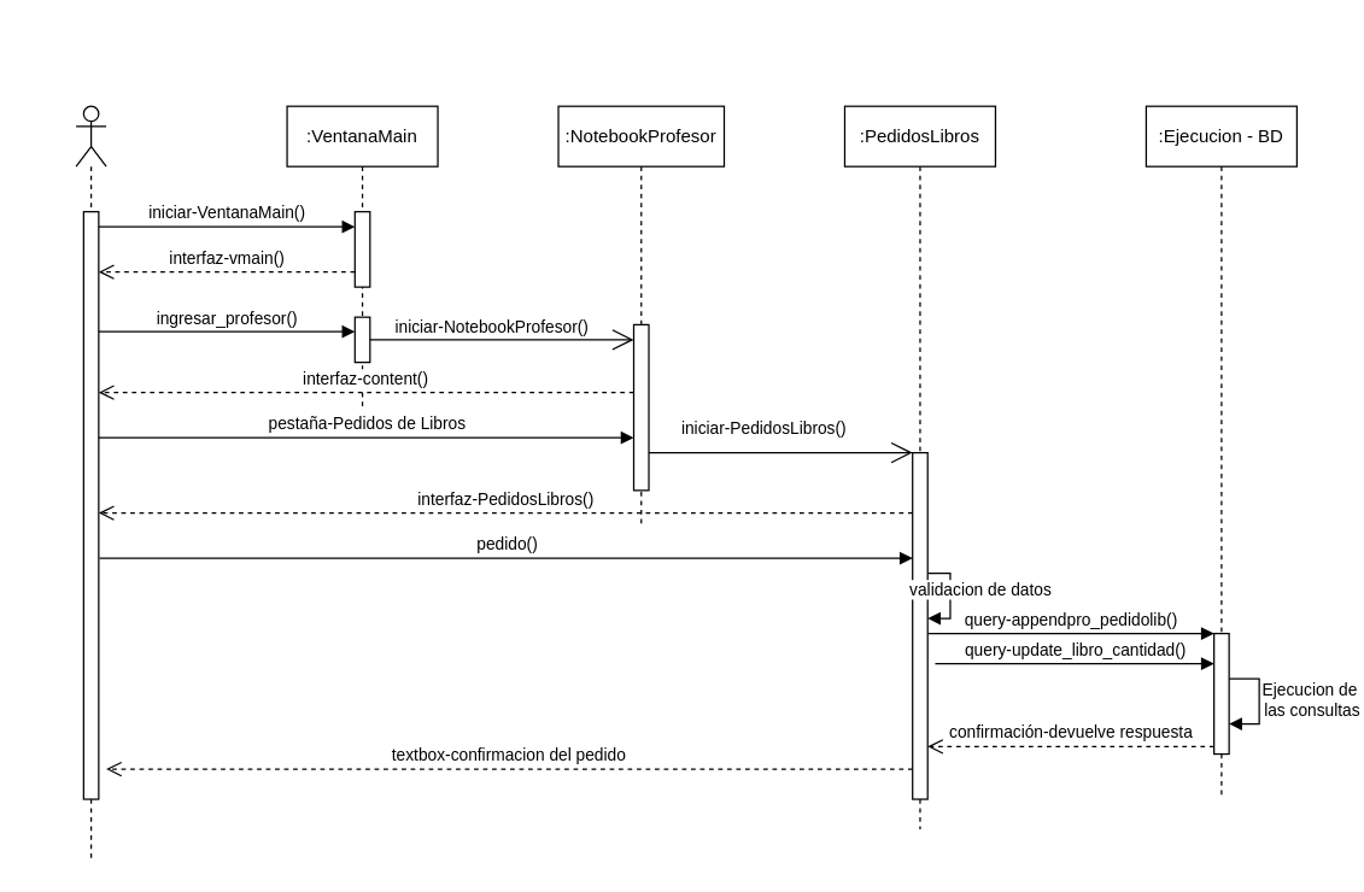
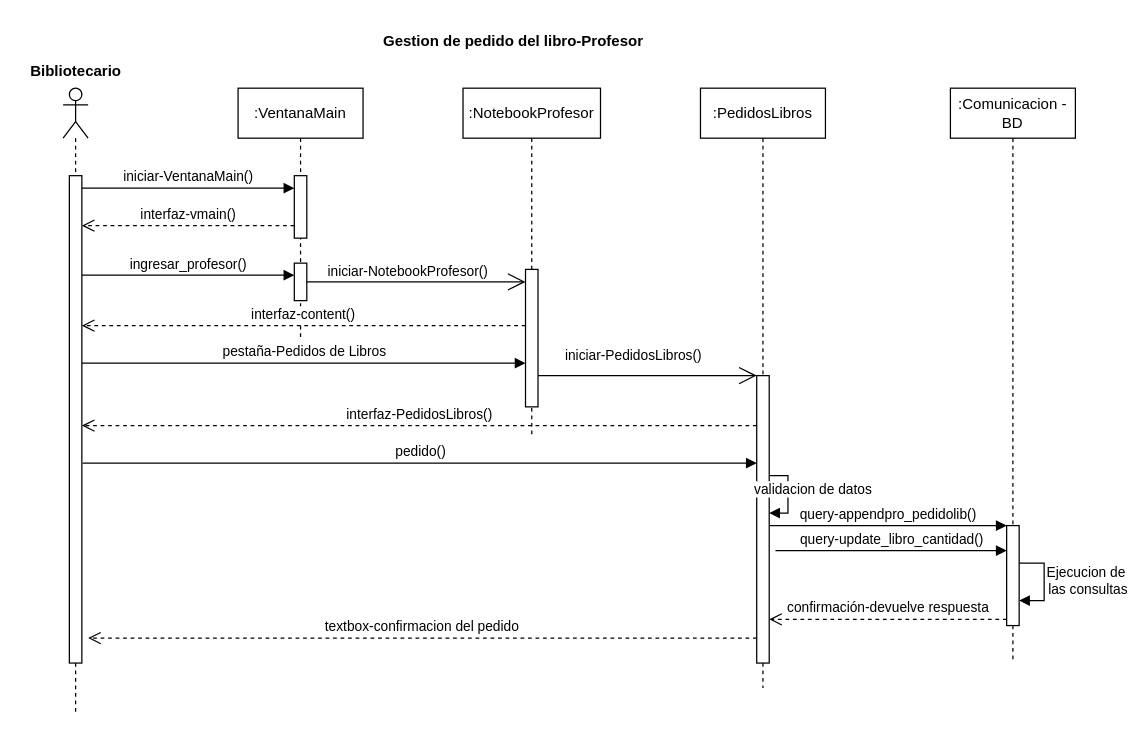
+ <mxCell id="9" value="Gestion de pedido del libro-Profesor" style="text;align=center;fontStyle=1;verticalAlign=middle;spacingLeft=3;spacingRight=3;strokeColor=none;rotatable=0;points=[[0,0.5],[1,0.5]];portConstraint=eastwest;html=1;" parent="1" vertex="1"><mxGeometry x="300" y="20" width="220" height="26" as="geometry" /></mxCell>
+ <mxCell id="31" value="Bibliotecario" style="text;align=center;fontStyle=1;verticalAlign=middle;spacingLeft=3;spacingRight=3;strokeColor=none;rotatable=0;points=[[0,0.5],[1,0.5]];portConstraint=eastwest;html=1;" parent="1" vertex="1"><mxGeometry x="20" y="44" width="80" height="26" as="geometry" /></mxCell>
- <mxCell id="24" value=":Ejecucion - BD" style="shape=umlLifeline;perimeter=lifelinePerimeter;whiteSpace=wrap;html=1;container=1;dropTarget=0;collapsible=0;recursiveResize=0;outlineConnect=0;portConstraint=eastwest;newEdgeStyle={&quot;curved&quot;:0,&quot;rounded&quot;:0};" parent="1" vertex="1"><mxGeometry x="760" y="70" width="100" height="460" as="geometry" /></mxCell>
+ <mxCell id="24" value=":Comunicacion - BD" style="shape=umlLifeline;perimeter=lifelinePerimeter;whiteSpace=wrap;html=1;container=1;dropTarget=0;collapsible=0;recursiveResize=0;outlineConnect=0;portConstraint=eastwest;newEdgeStyle={&quot;curved&quot;:0,&quot;rounded&quot;:0};" parent="1" vertex="1"><mxGeometry x="760" y="70" width="100" height="460" as="geometry" /></mxCell>
